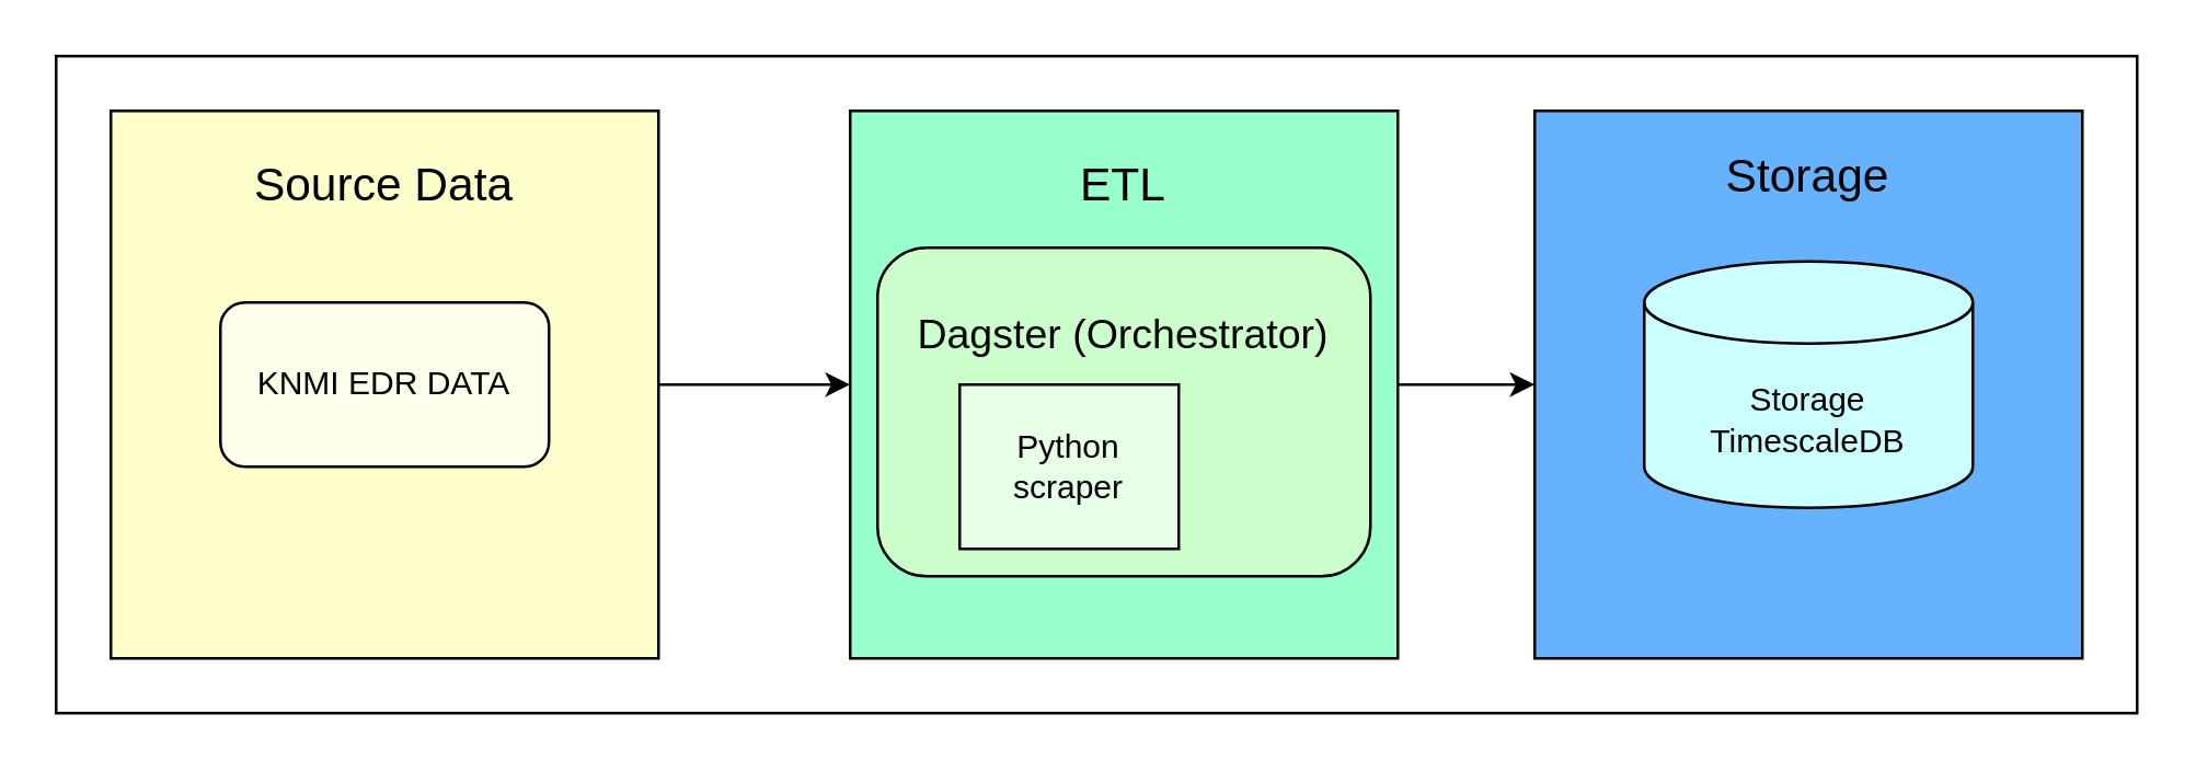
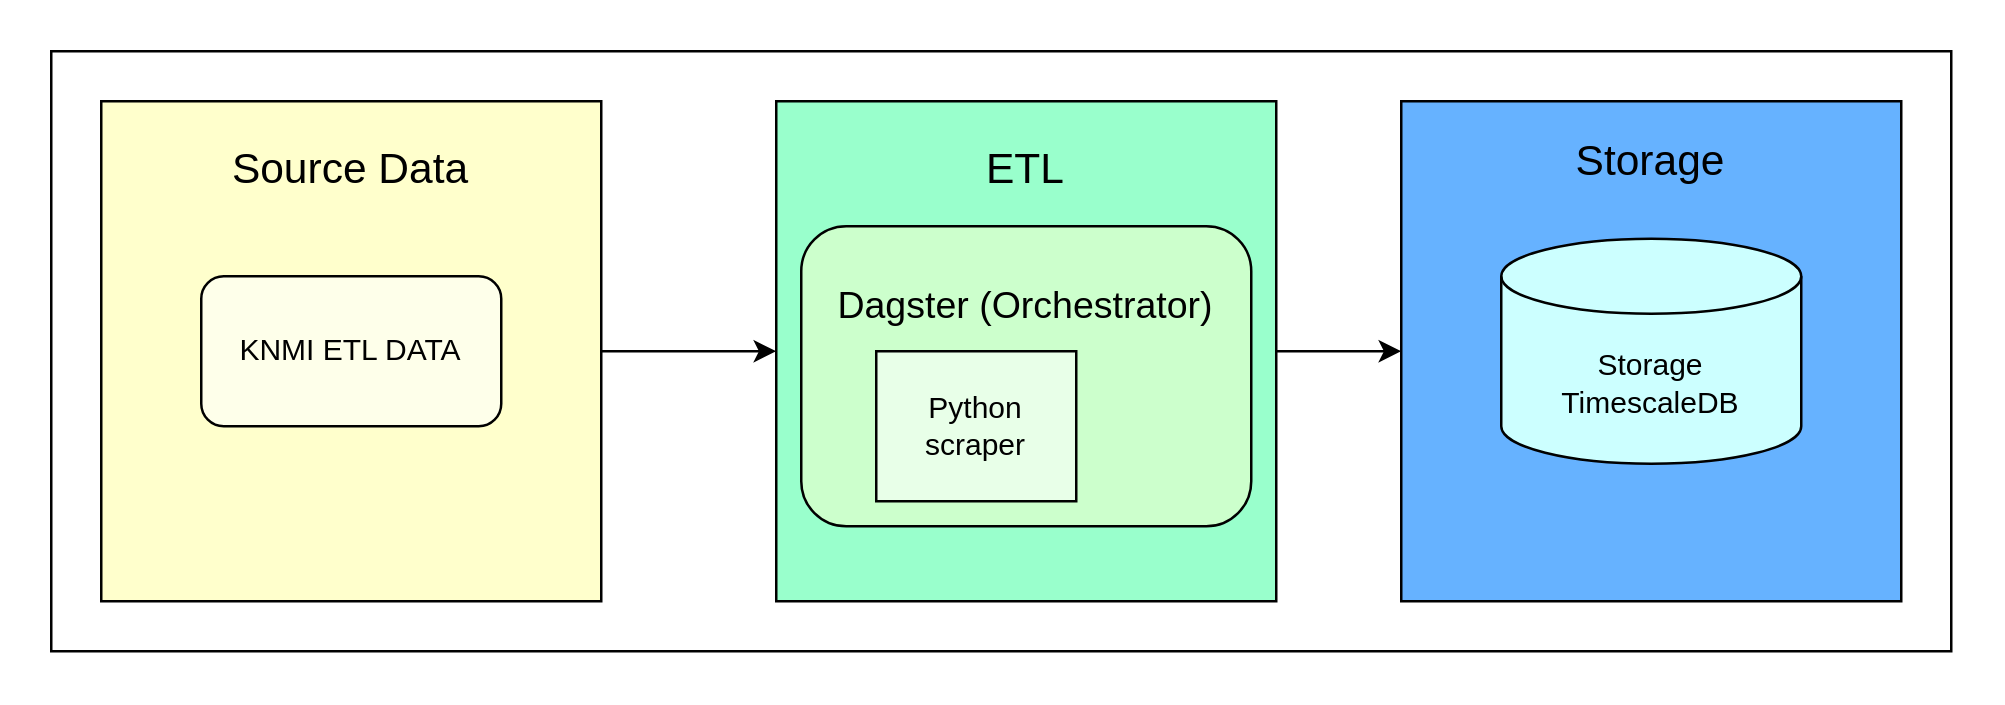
- <mxCell id="9" value="KNMI EDR DATA" style="rounded=1;whiteSpace=wrap;html=1;fillColor=light-dark(#FEFFEA,var(--ge-dark-color, #121212));" vertex="1" parent="1"><mxGeometry x="80" y="110" width="120" height="60" as="geometry" /></mxCell>
+ <mxCell id="9" value="KNMI ETL DATA" style="rounded=1;whiteSpace=wrap;html=1;fillColor=light-dark(#FEFFEA,var(--ge-dark-color, #121212));" vertex="1" parent="1"><mxGeometry x="80" y="110" width="120" height="60" as="geometry" /></mxCell>
